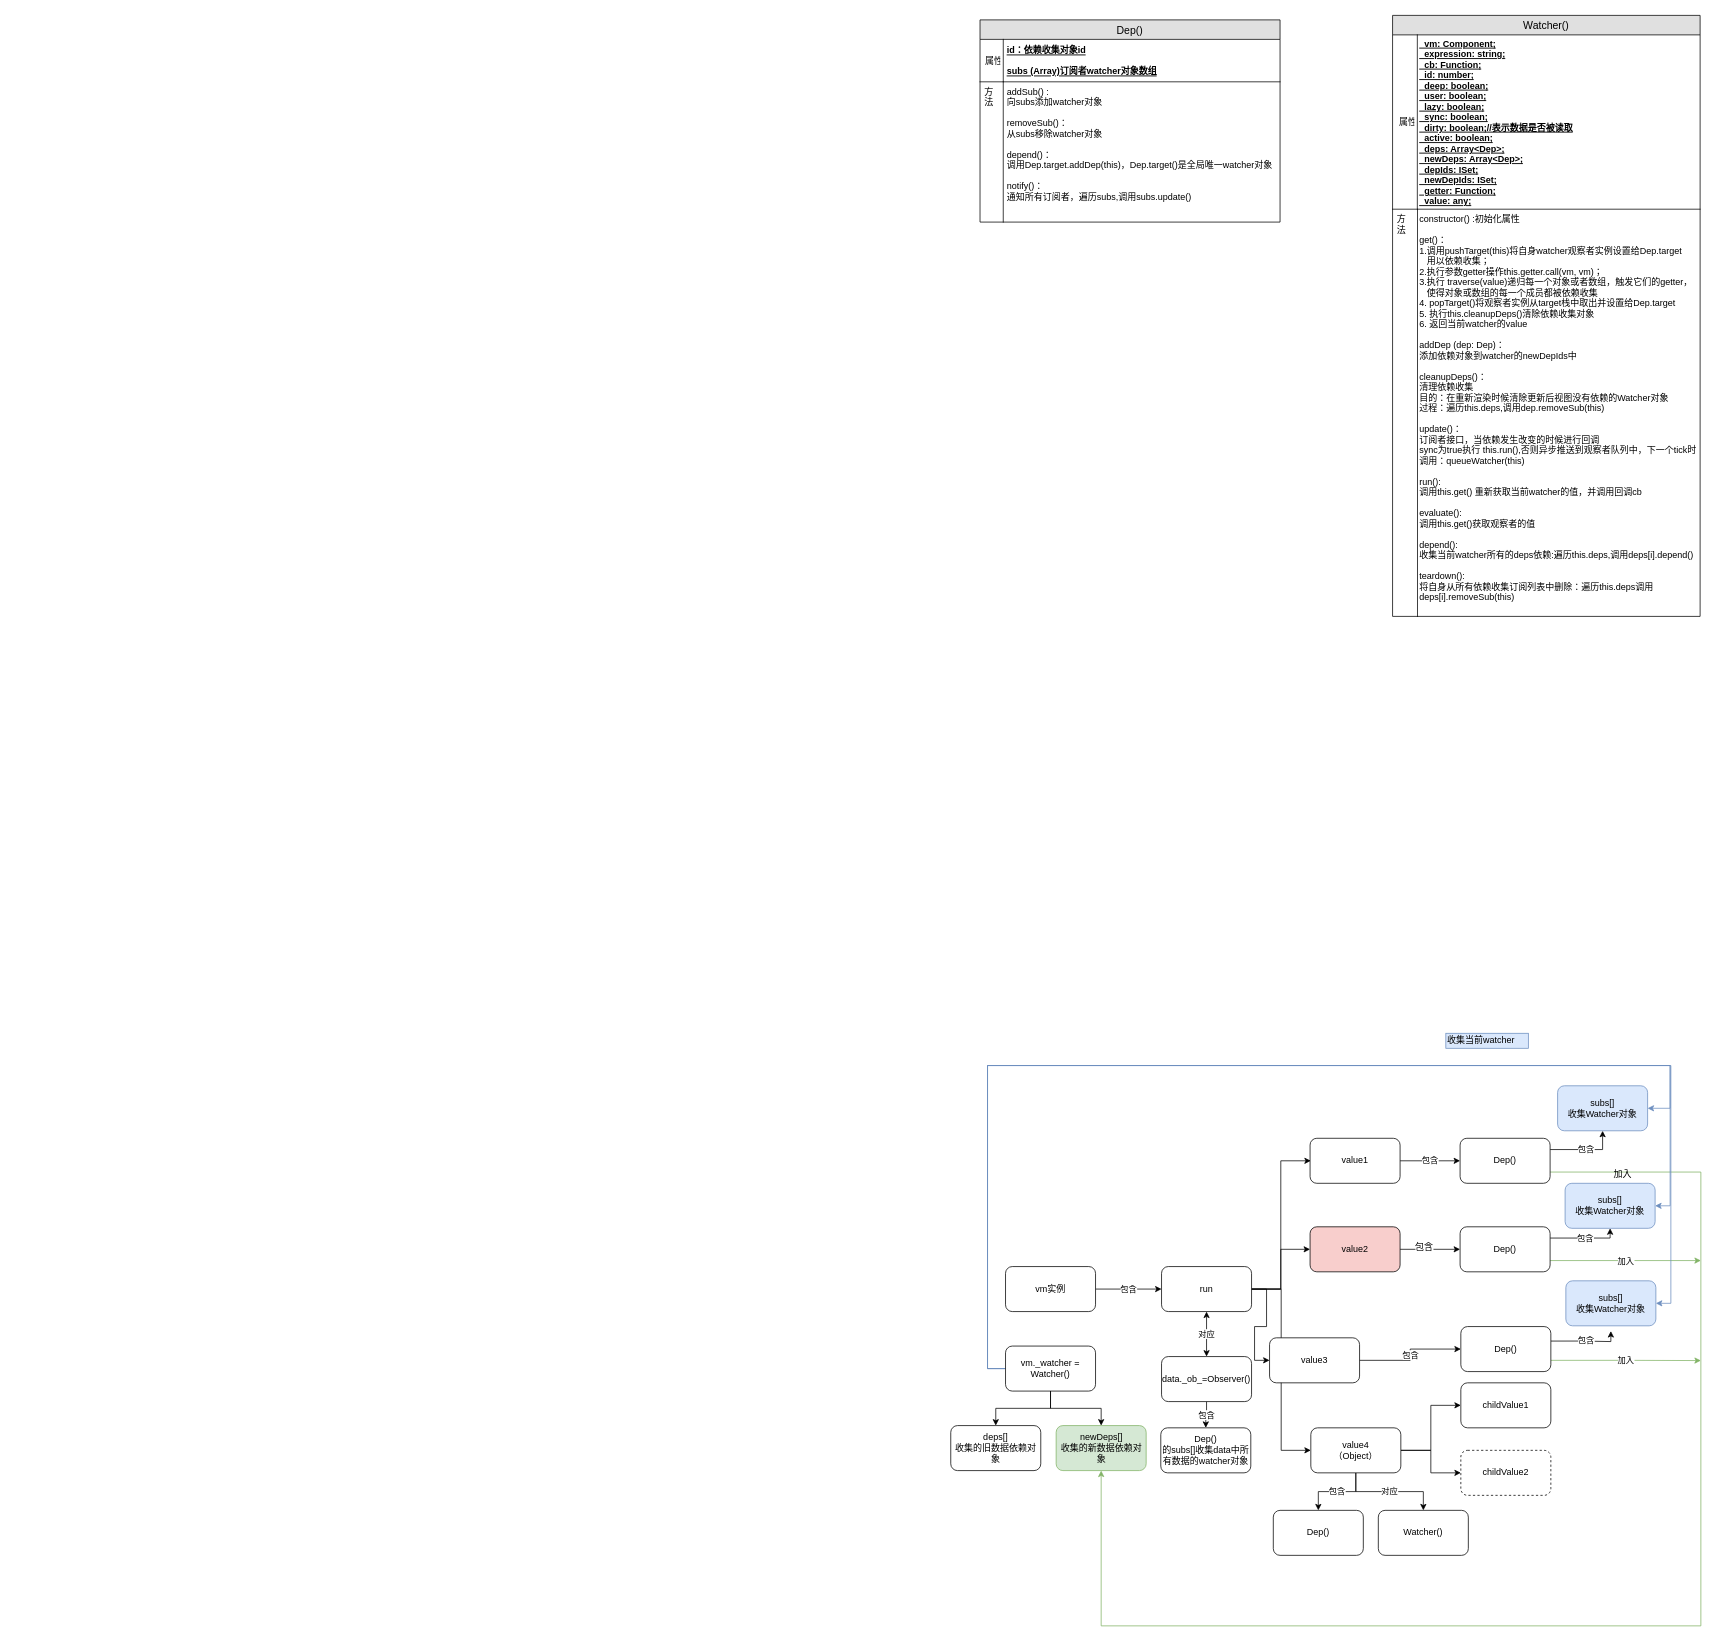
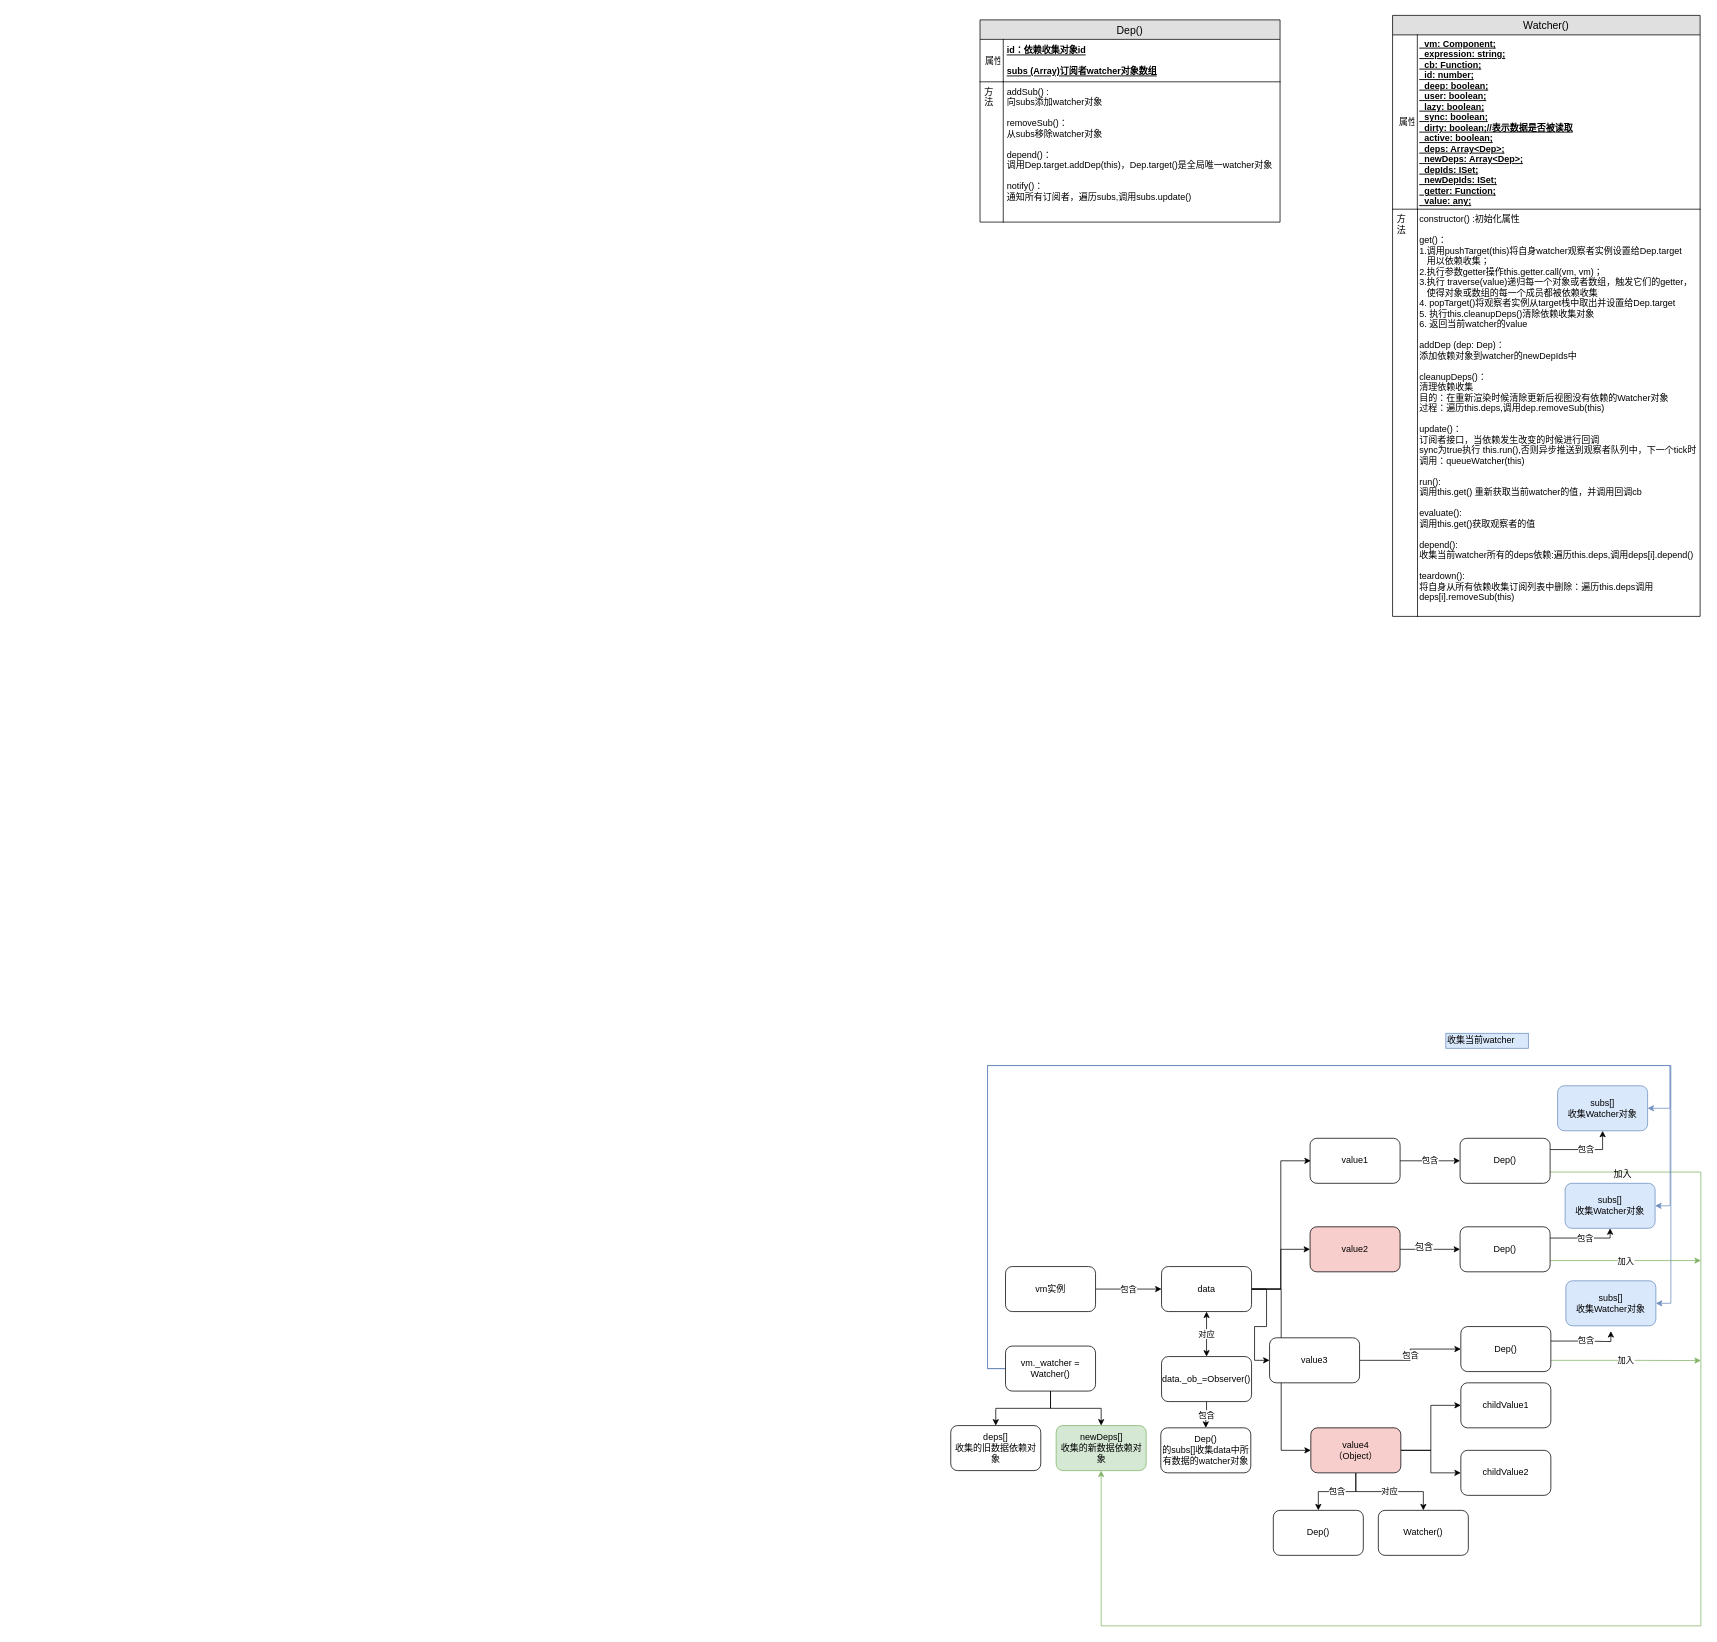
- <mxCell id="22" value="run" style="rounded=1;whiteSpace=wrap;html=1;" parent="1" vertex="1"><mxGeometry x="1548" y="1688" width="120" height="60" as="geometry" /></mxCell>
+ <mxCell id="22" value="data" style="rounded=1;whiteSpace=wrap;html=1;" parent="1" vertex="1"><mxGeometry x="1548" y="1688" width="120" height="60" as="geometry" /></mxCell>
- <mxCell id="48" value="&lt;span style=&quot;white-space: normal&quot;&gt;value4&lt;br&gt;（Object）&lt;br&gt;&lt;/span&gt;" style="rounded=1;whiteSpace=wrap;html=1;" parent="1" vertex="1"><mxGeometry x="1747" y="1903" width="120" height="60" as="geometry" /></mxCell>
+ <mxCell id="48" value="&lt;span style=&quot;white-space: normal&quot;&gt;value4&lt;br&gt;（Object）&lt;br&gt;&lt;/span&gt;" style="rounded=1;whiteSpace=wrap;html=1;fillColor=#f8cecc;" parent="1" vertex="1"><mxGeometry x="1747" y="1903" width="120" height="60" as="geometry" /></mxCell>
- <mxCell id="56" value="&lt;span style=&quot;white-space: normal&quot;&gt;childValue2&lt;br&gt;&lt;/span&gt;" style="rounded=1;whiteSpace=wrap;html=1;dashed=1;" parent="1" vertex="1"><mxGeometry x="1947" y="1933" width="120" height="60" as="geometry" /></mxCell>
+ <mxCell id="56" value="&lt;span style=&quot;white-space: normal&quot;&gt;childValue2&lt;br&gt;&lt;/span&gt;" style="rounded=1;whiteSpace=wrap;html=1;" parent="1" vertex="1"><mxGeometry x="1947" y="1933" width="120" height="60" as="geometry" /></mxCell>
